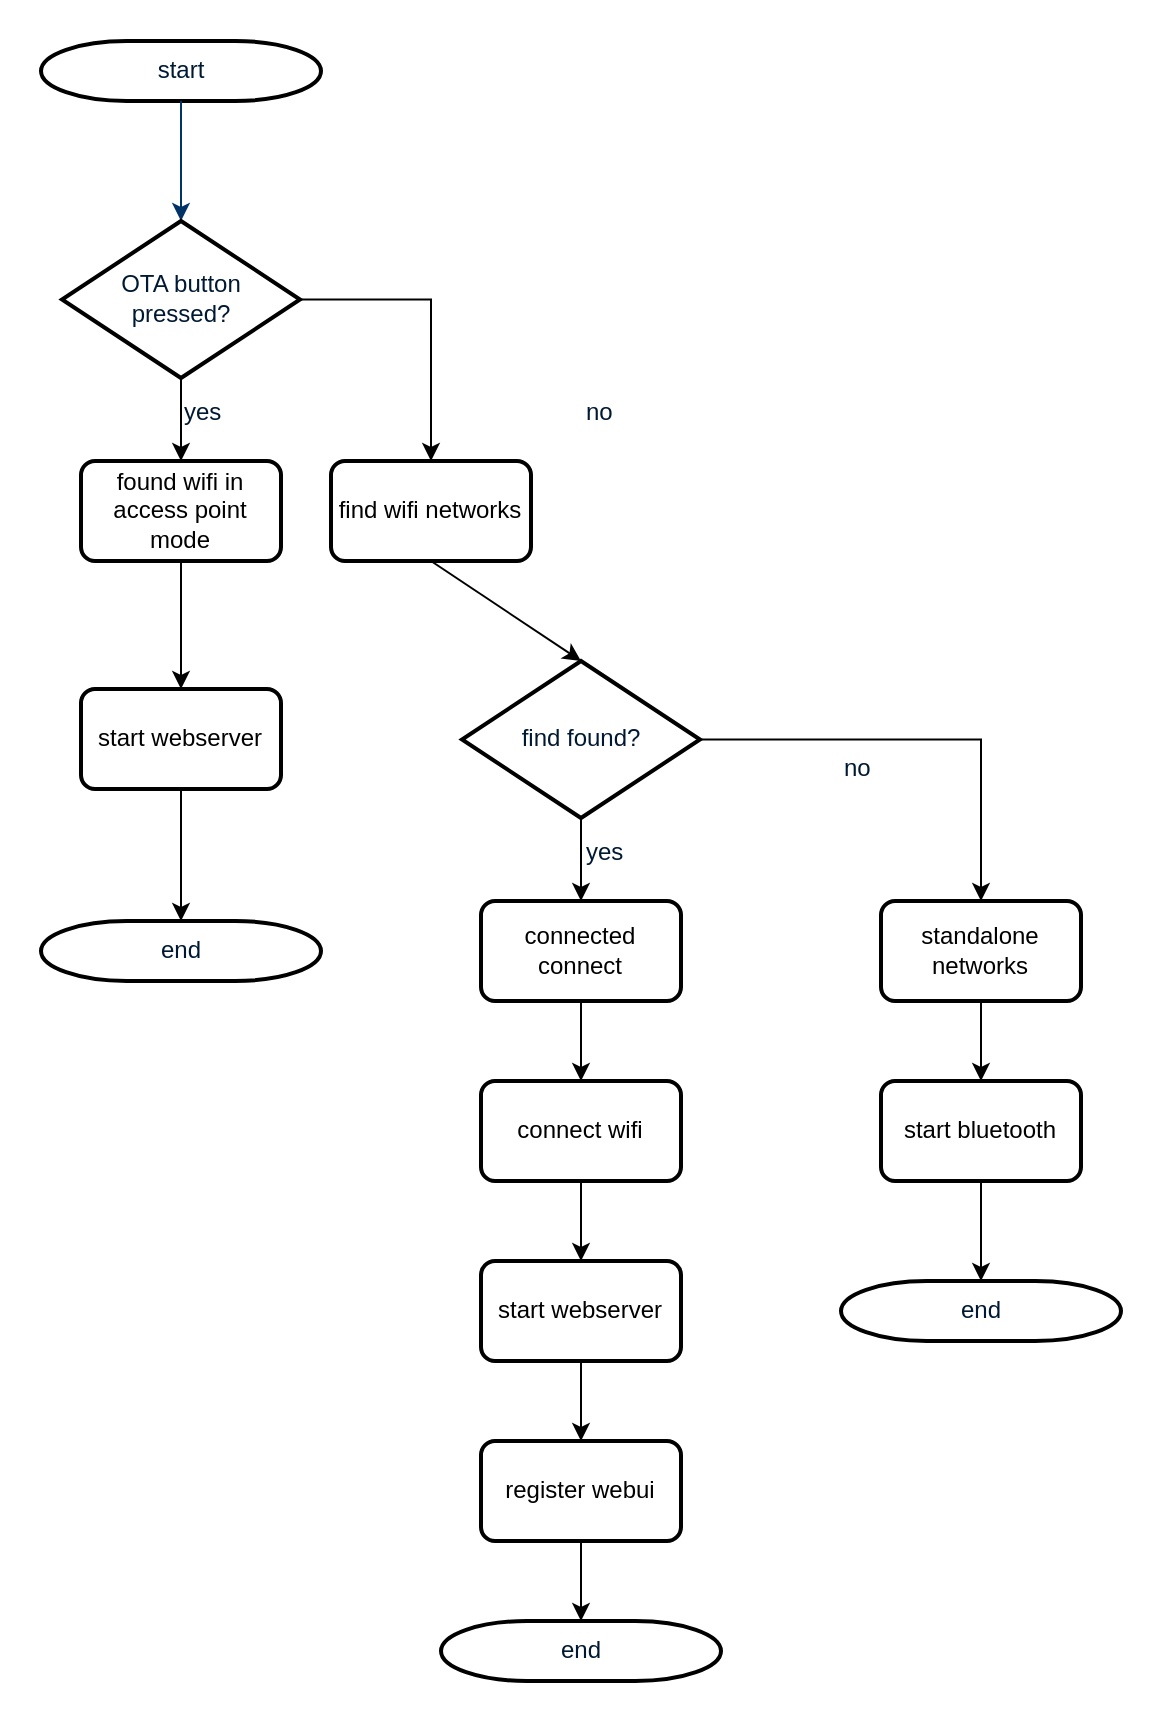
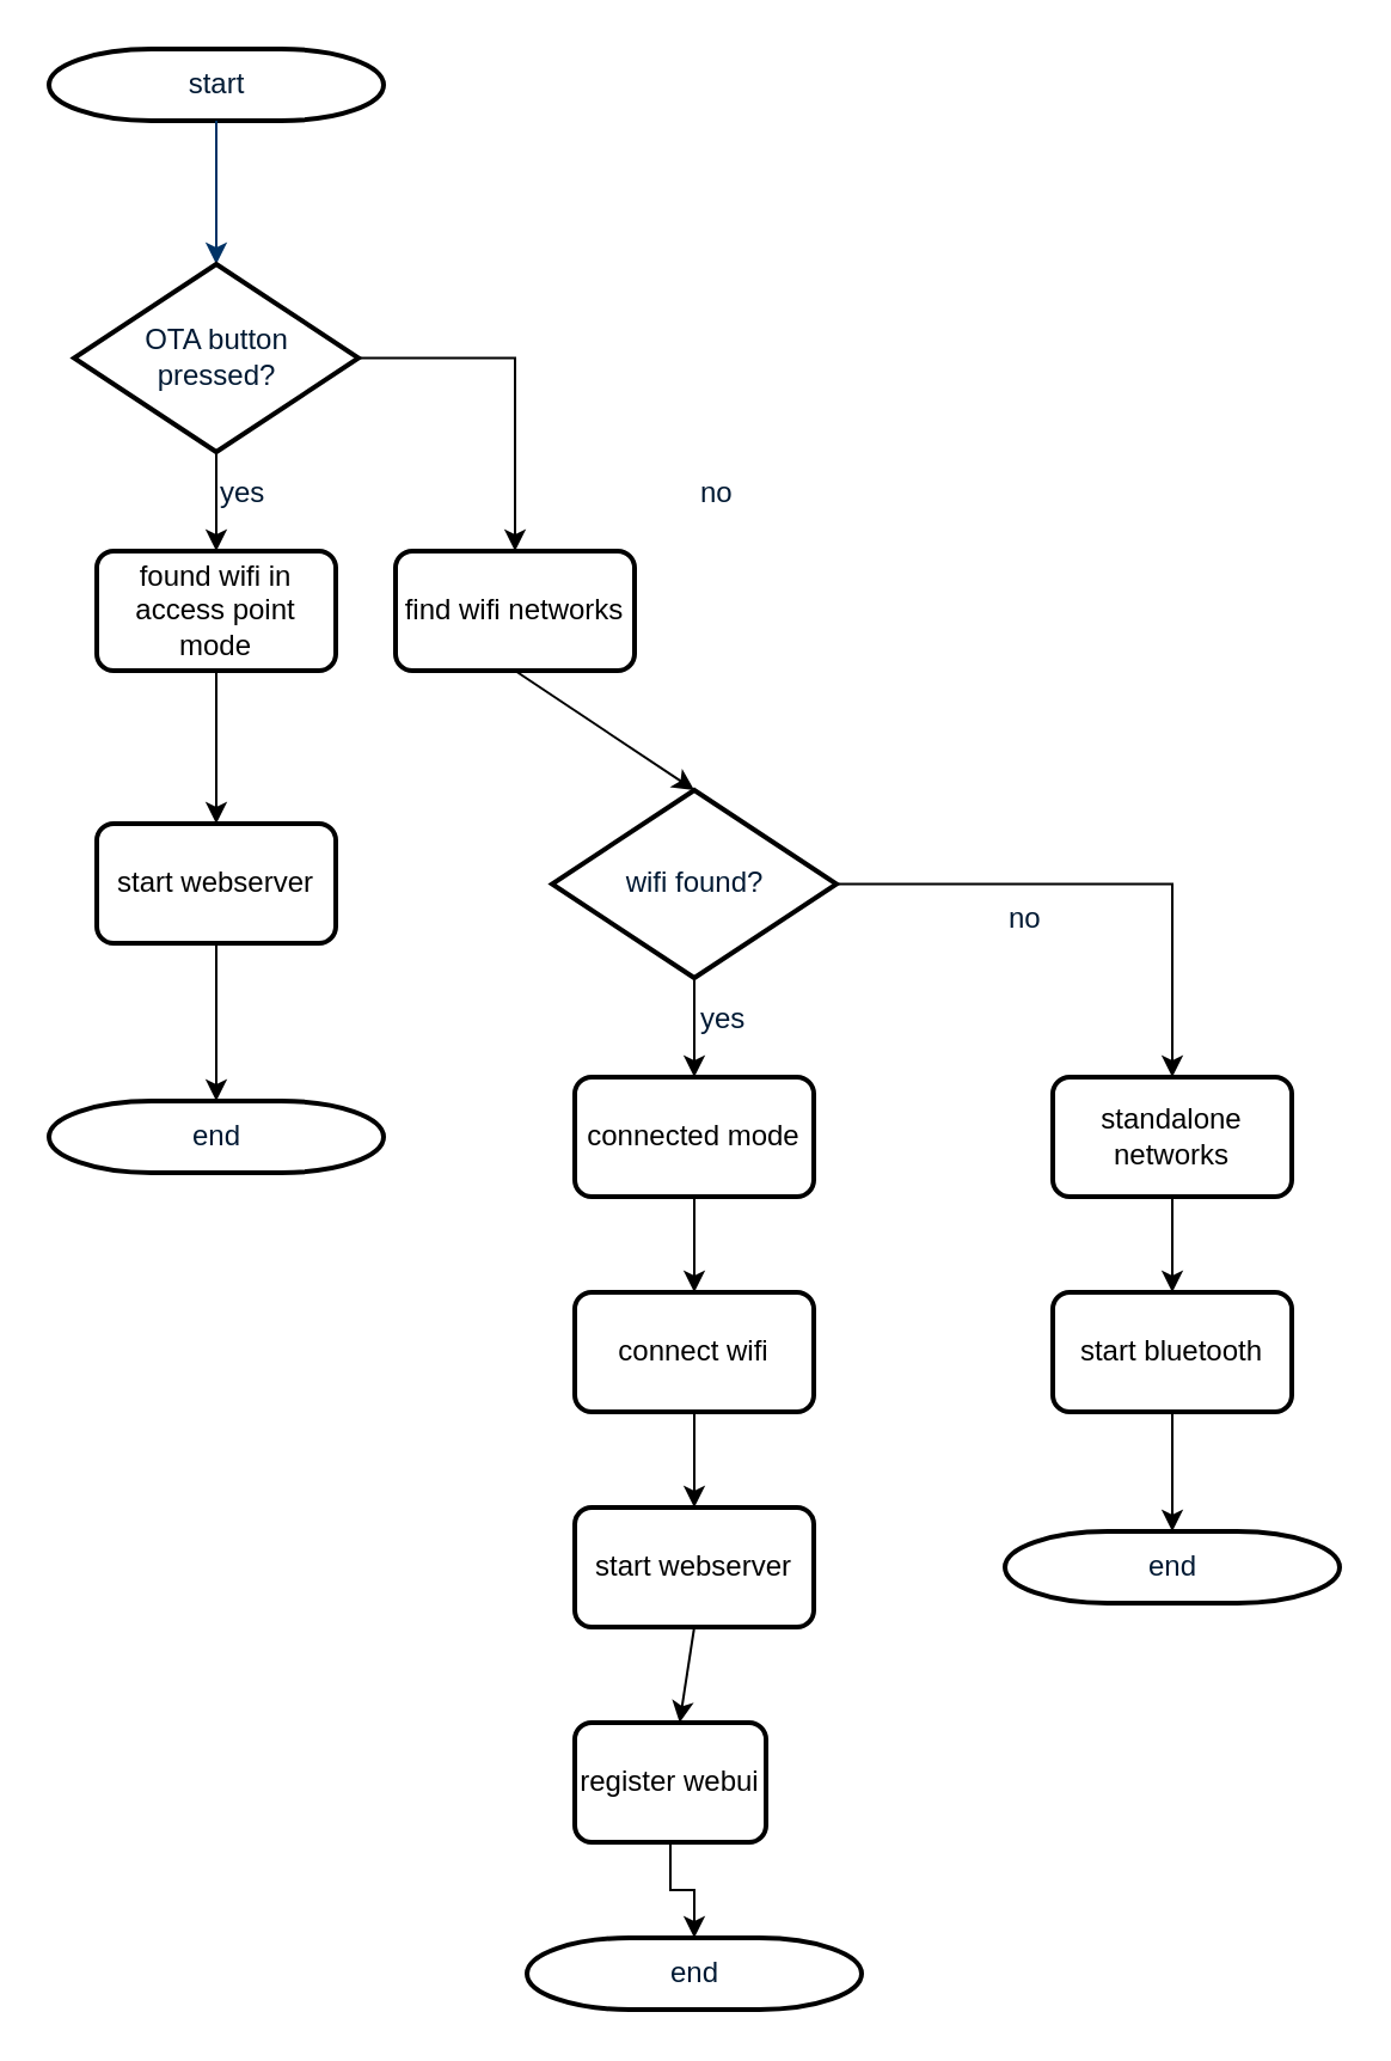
- <mxCell id="9" value="find found?" style="shape=mxgraph.flowchart.decision;fillColor=#FFFFFF;strokeColor=#000000;strokeWidth=2;gradientColor=none;gradientDirection=north;fontColor=#001933;fontStyle=0;html=1;" vertex="1" parent="1"><mxGeometry x="230.5" y="330" width="119" height="78.5" as="geometry" /></mxCell>
+ <mxCell id="9" value="wifi found?" style="shape=mxgraph.flowchart.decision;fillColor=#FFFFFF;strokeColor=#000000;strokeWidth=2;gradientColor=none;gradientDirection=north;fontColor=#001933;fontStyle=0;html=1;" vertex="1" parent="1"><mxGeometry x="230.5" y="330" width="119" height="78.5" as="geometry" /></mxCell>
- <mxCell id="11" value="connected connect" style="rounded=1;whiteSpace=wrap;html=1;absoluteArcSize=1;arcSize=14;strokeWidth=2;" vertex="1" parent="1"><mxGeometry x="240" y="450" width="100" height="50" as="geometry" /></mxCell>
+ <mxCell id="11" value="connected mode" style="rounded=1;whiteSpace=wrap;html=1;absoluteArcSize=1;arcSize=14;strokeWidth=2;" vertex="1" parent="1"><mxGeometry x="240" y="450" width="100" height="50" as="geometry" /></mxCell>
- <mxCell id="17" value="register webui" style="rounded=1;whiteSpace=wrap;html=1;absoluteArcSize=1;arcSize=14;strokeWidth=2;" vertex="1" parent="1"><mxGeometry x="240" y="720" width="100" height="50" as="geometry" /></mxCell>
+ <mxCell id="17" value="register webui" style="rounded=1;whiteSpace=wrap;html=1;absoluteArcSize=1;arcSize=14;strokeWidth=2;" vertex="1" parent="1"><mxGeometry x="240" y="720" width="80" height="50" as="geometry" /></mxCell>
